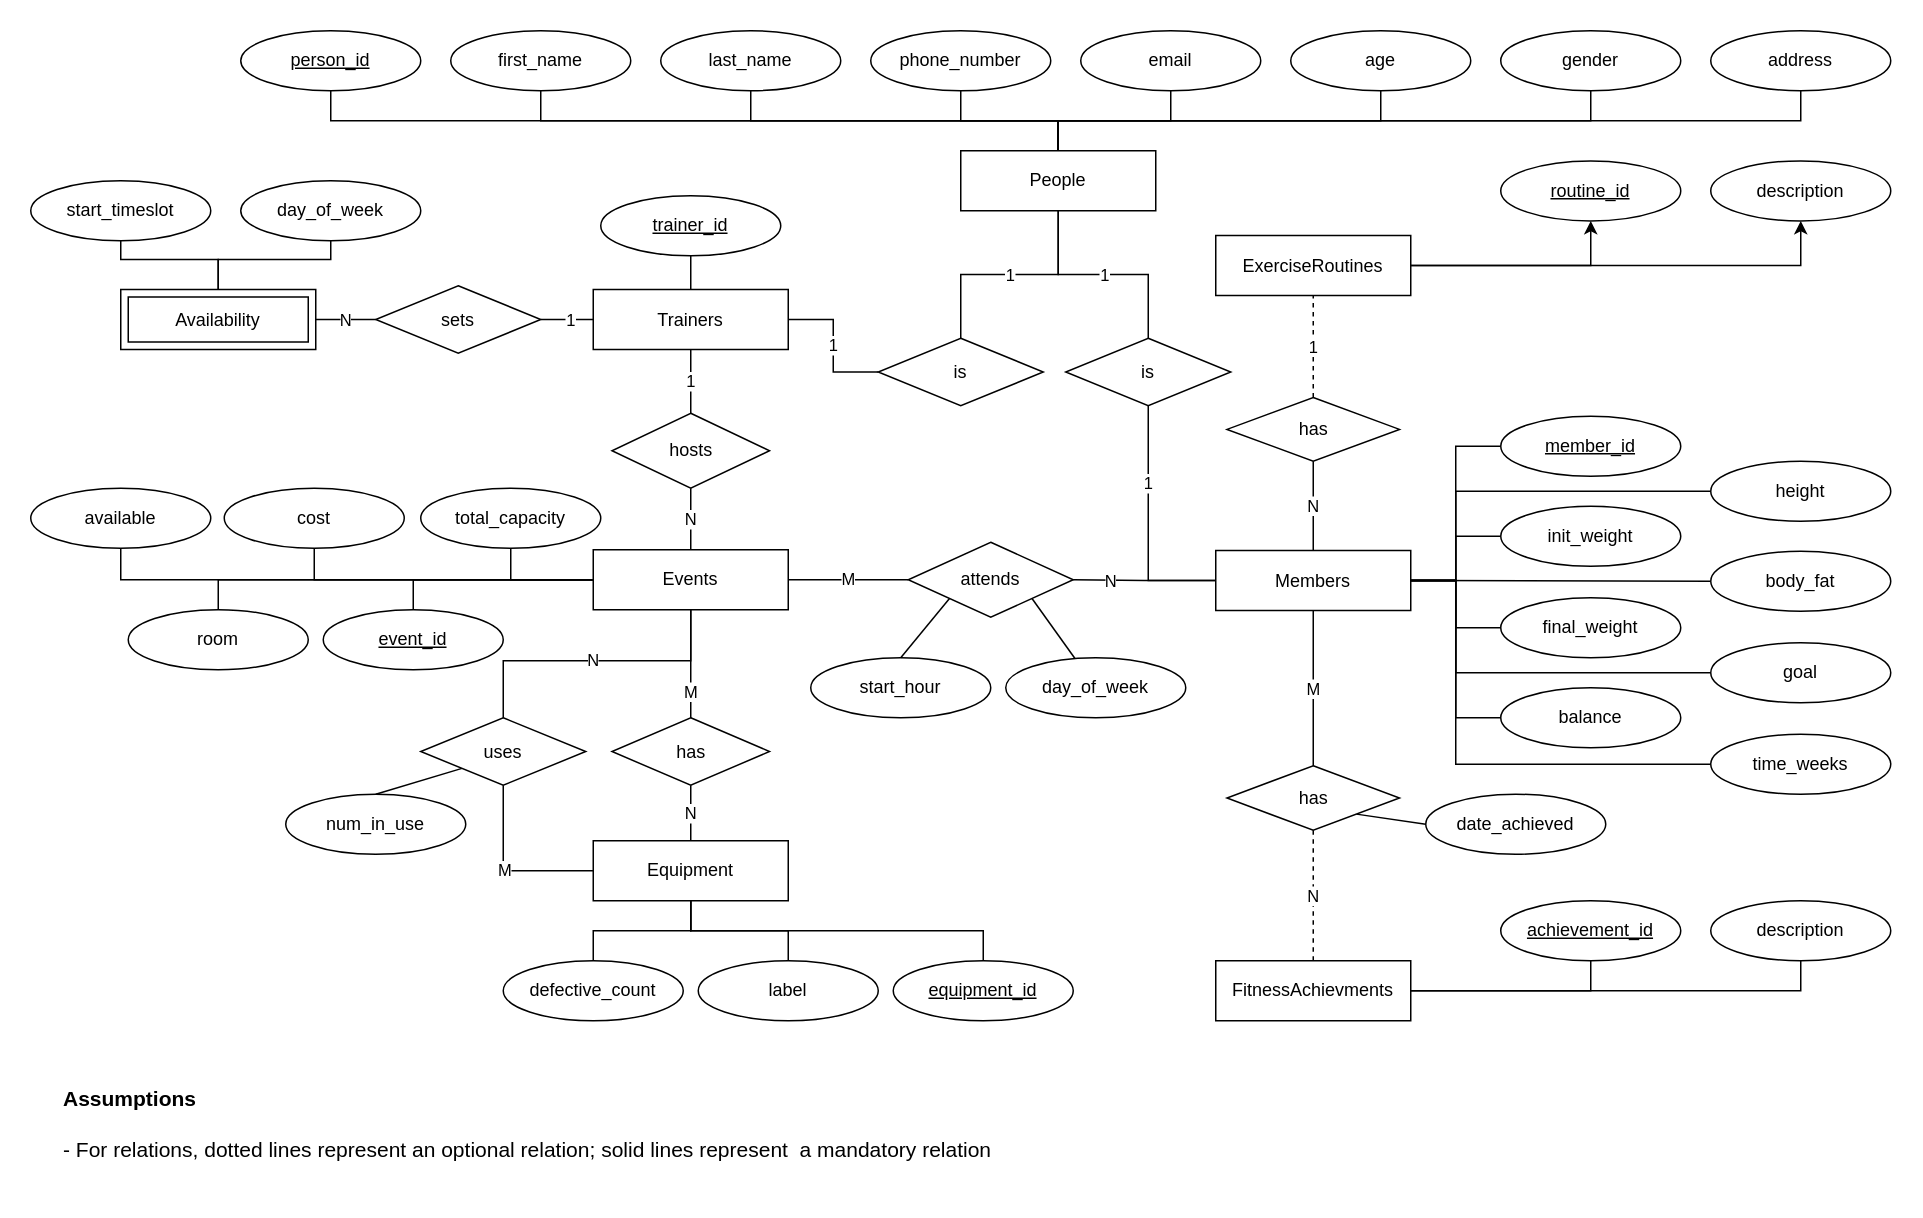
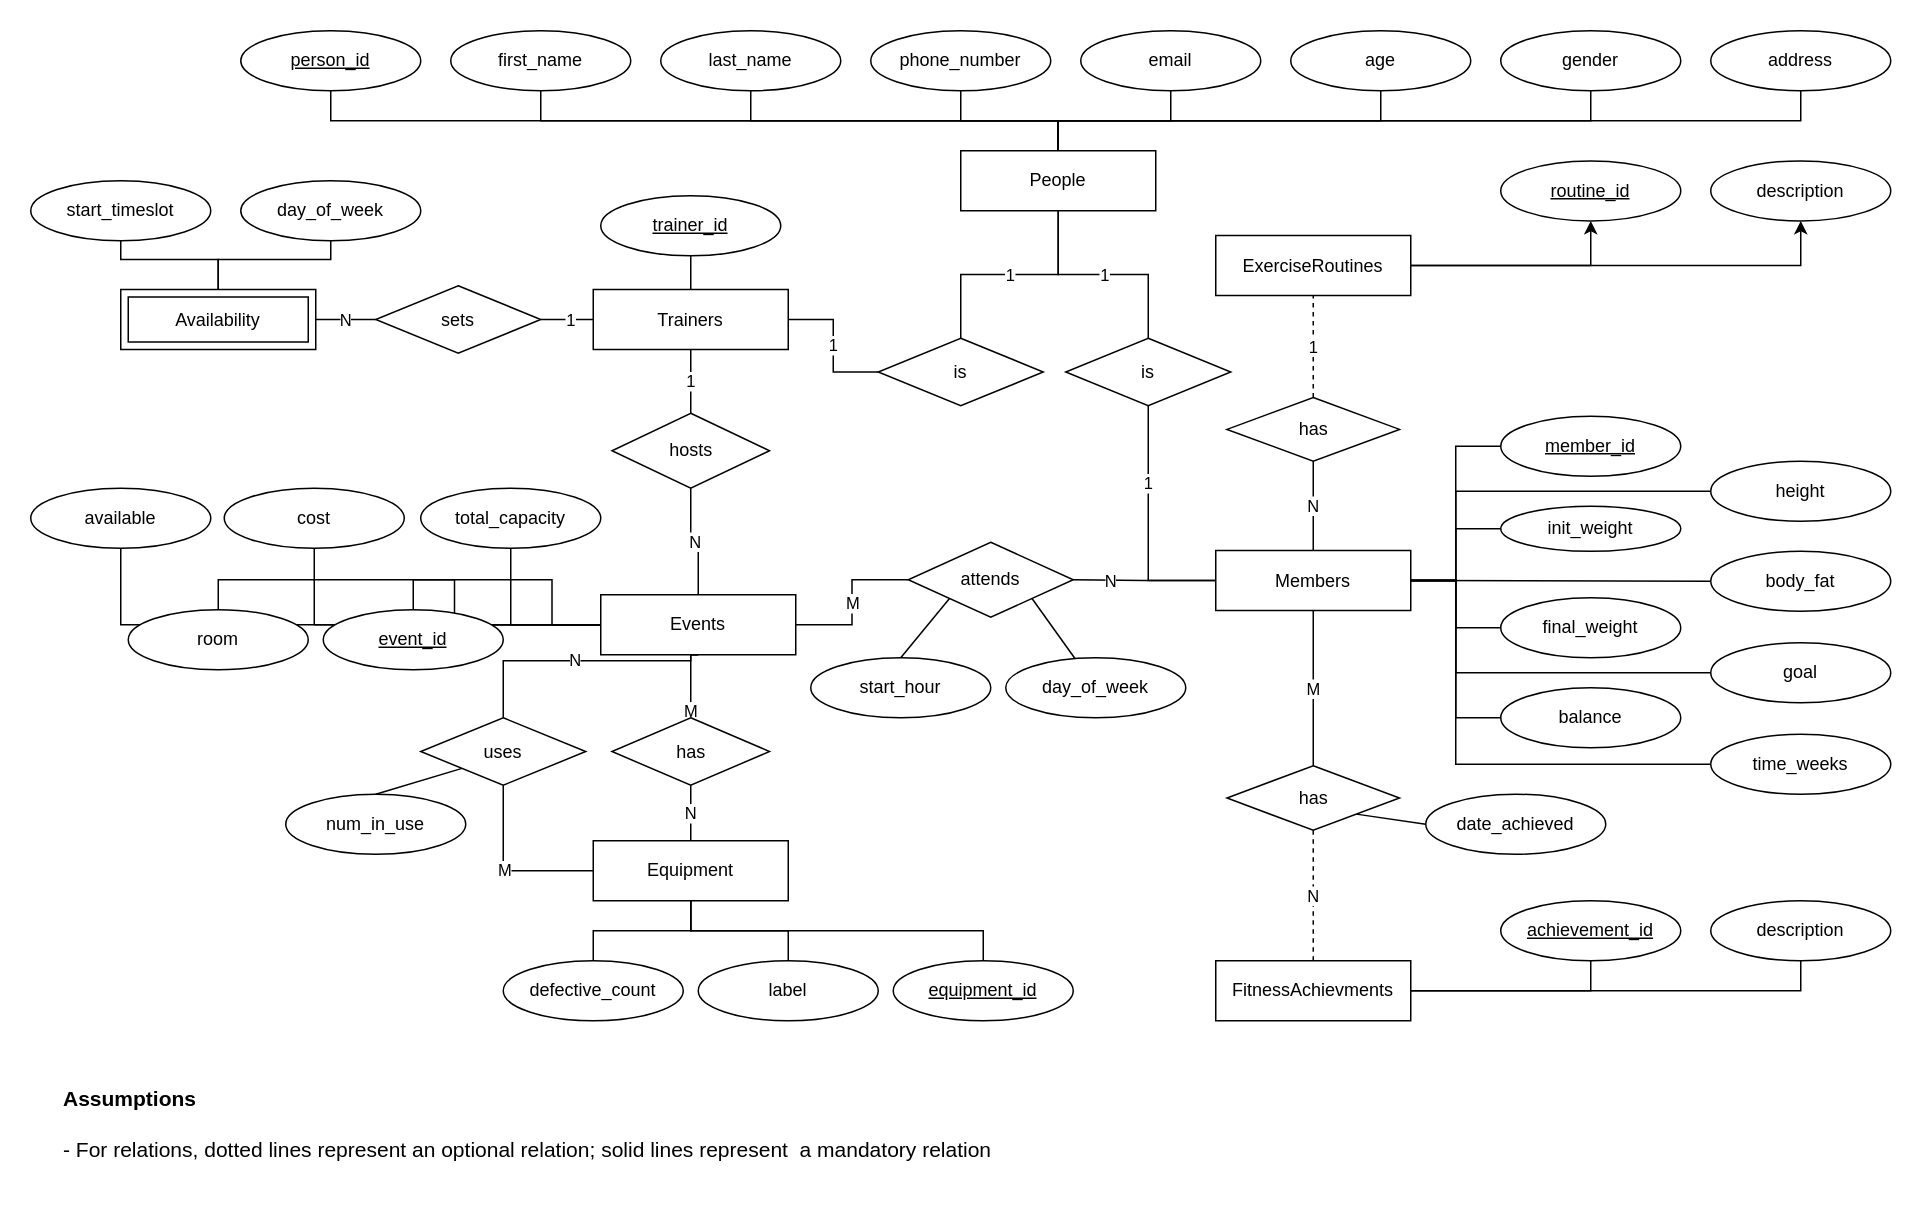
- <mxCell id="68" value="init_weight" style="ellipse;whiteSpace=wrap;html=1;" vertex="1" parent="1"><mxGeometry x="1000" y="337" width="120" height="40" as="geometry" /></mxCell>
+ <mxCell id="68" value="init_weight" style="ellipse;whiteSpace=wrap;html=1;" vertex="1" parent="1"><mxGeometry x="1000" y="337" width="120" height="30" as="geometry" /></mxCell>
- <mxCell id="44" value="Events" style="rounded=0;whiteSpace=wrap;html=1;" vertex="1" parent="1"><mxGeometry x="395" y="366" width="130" height="40" as="geometry" /></mxCell>
+ <mxCell id="44" value="Events" style="rounded=0;whiteSpace=wrap;html=1;" vertex="1" parent="1"><mxGeometry x="400" y="396" width="130" height="40" as="geometry" /></mxCell>
